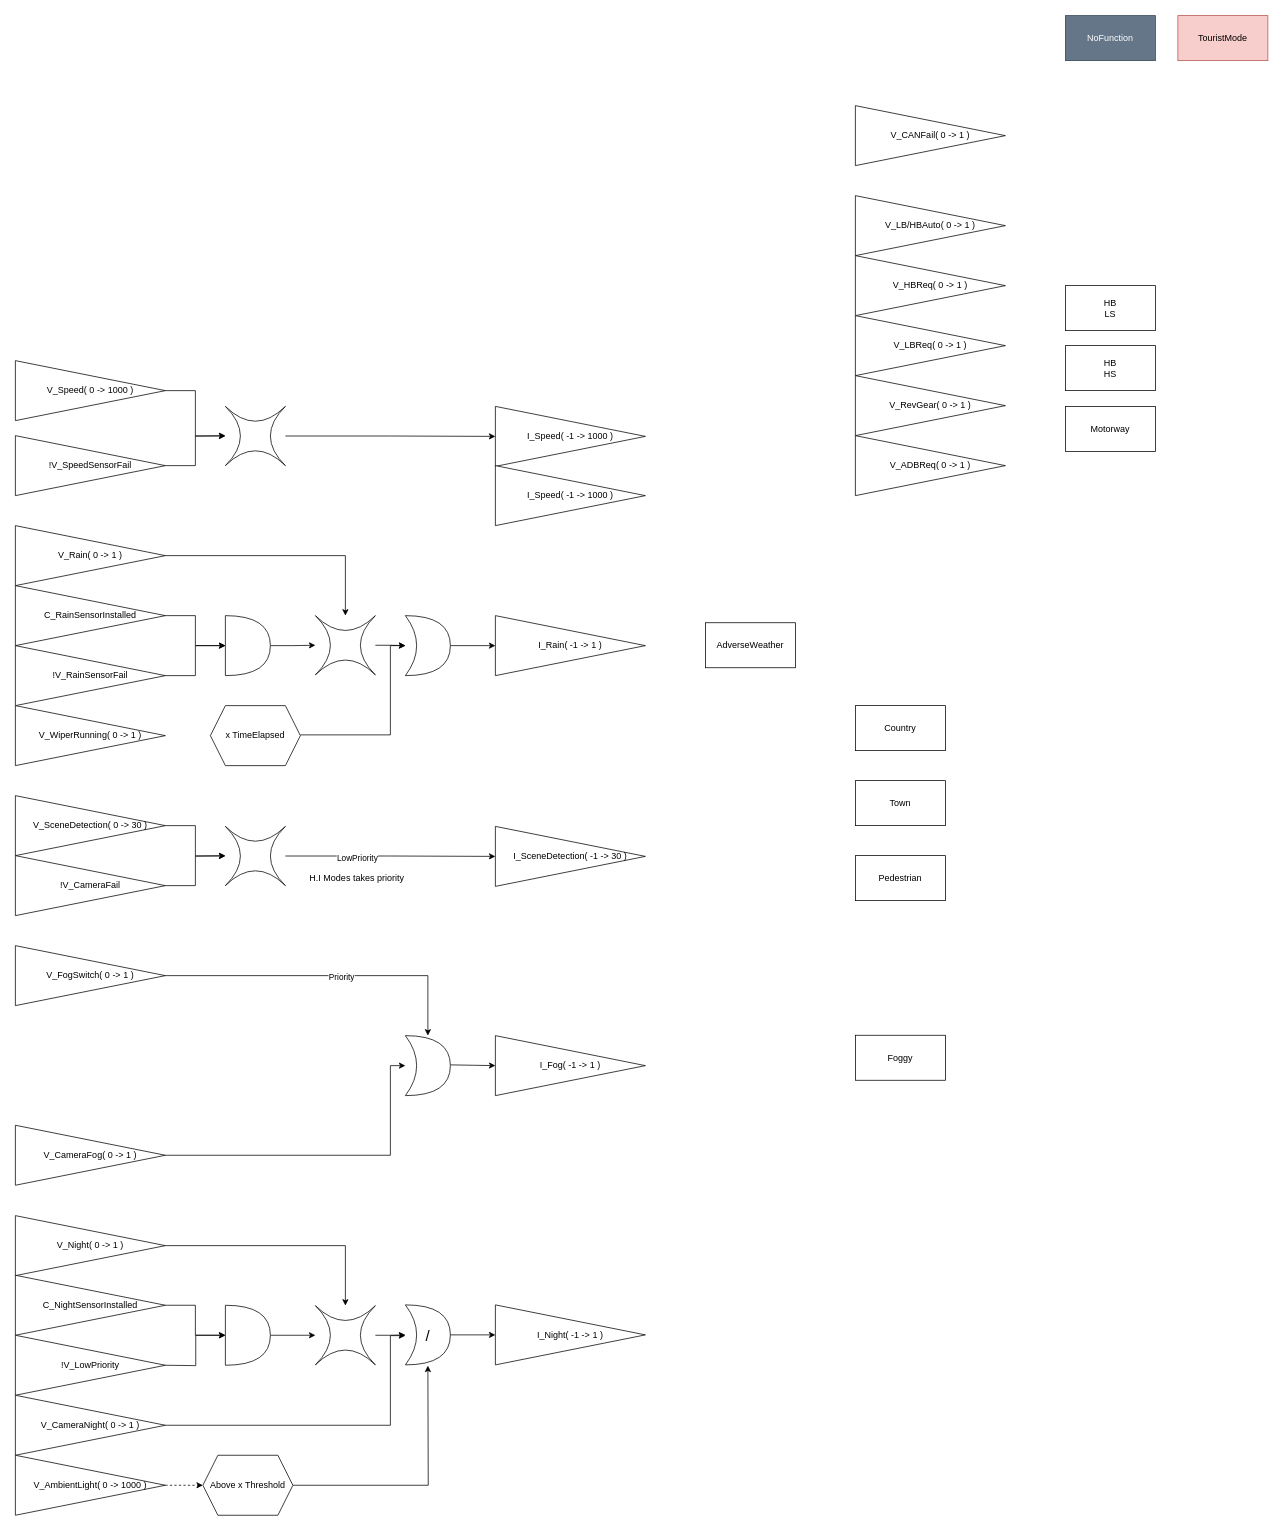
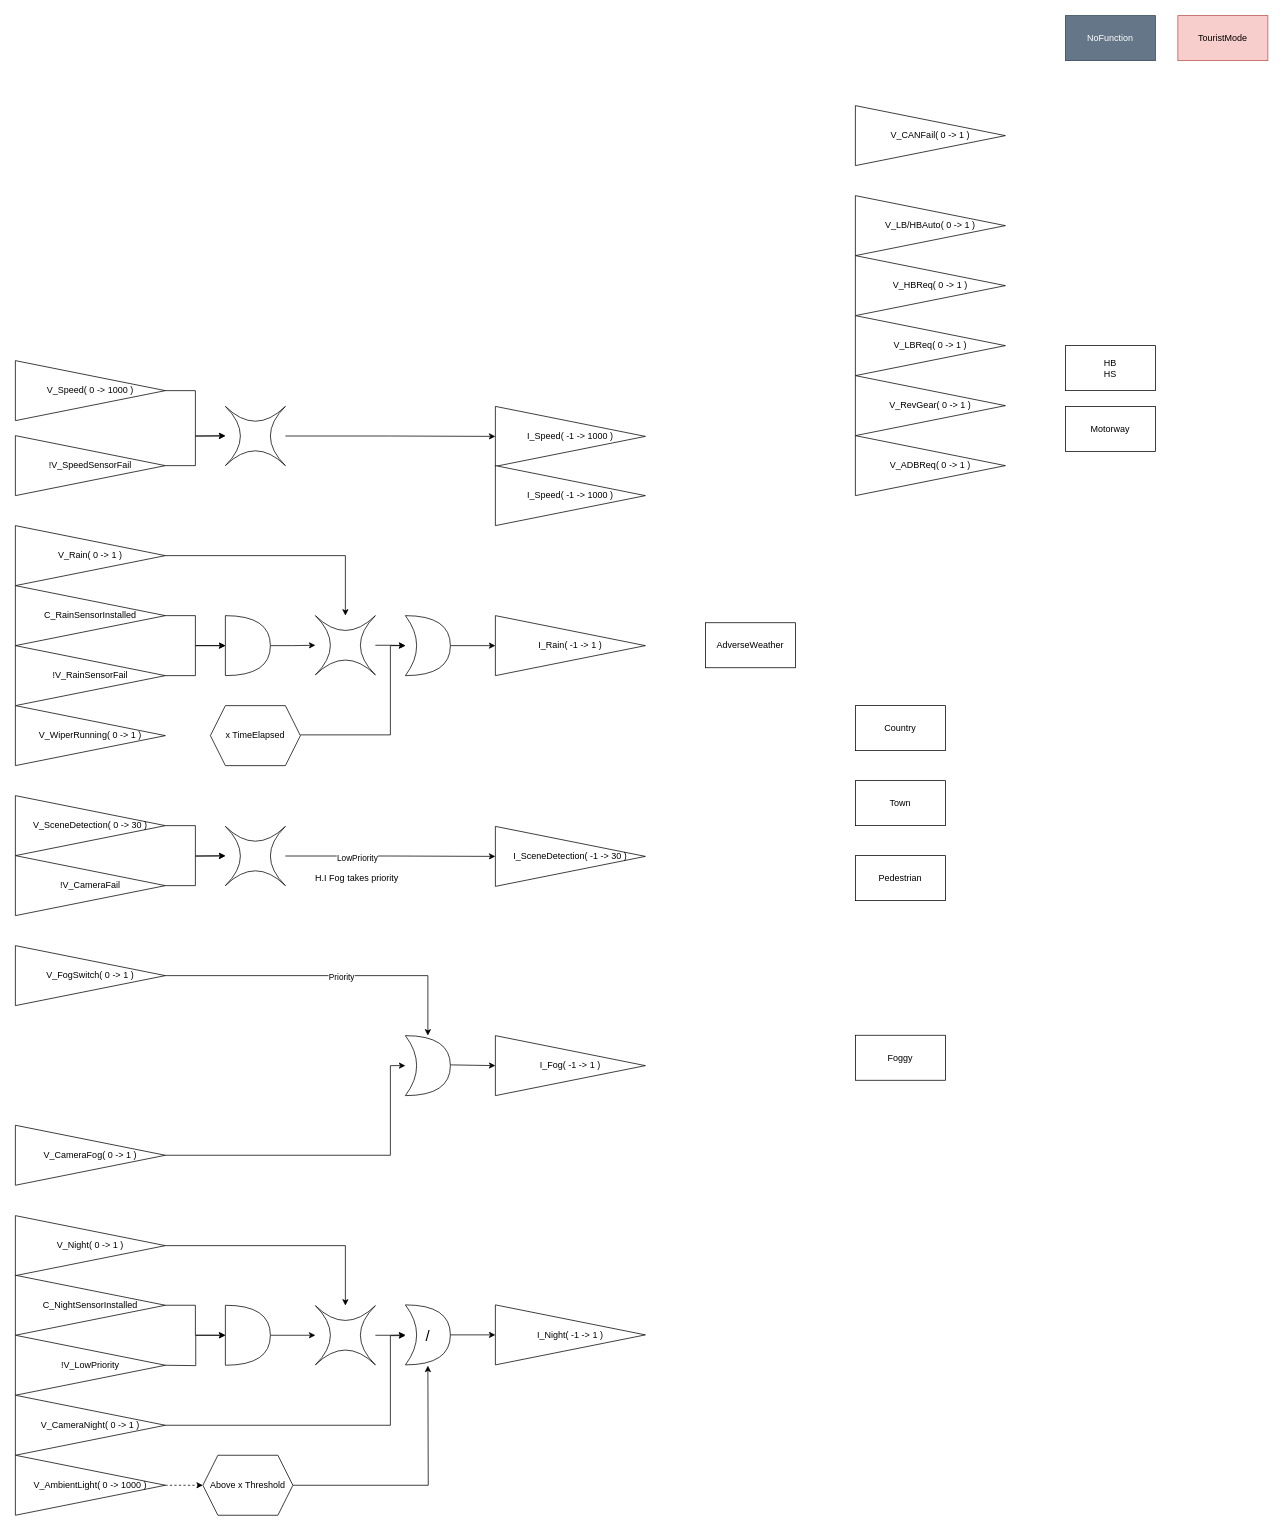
- <mxCell id="10" value="HB&lt;div&gt;&lt;span style=&quot;background-color: transparent; color: light-dark(rgb(0, 0, 0), rgb(255, 255, 255));&quot;&gt;LS&lt;/span&gt;&lt;/div&gt;" style="rounded=0;whiteSpace=wrap;html=1;" parent="1" vertex="1"><mxGeometry x="1420" y="380" width="120" height="60" as="geometry" /></mxCell>
- <mxCell id="76" value="H.I Modes takes priority" style="text;html=1;align=center;verticalAlign=middle;resizable=0;points=[];autosize=1;strokeColor=none;fillColor=none;" vertex="1" parent="1"><mxGeometry x="400" y="1155" width="150" height="30" as="geometry" /></mxCell>
+ <mxCell id="76" value="H.I Fog takes priority" style="text;html=1;align=center;verticalAlign=middle;resizable=0;points=[];autosize=1;strokeColor=none;fillColor=none;" vertex="1" parent="1"><mxGeometry x="400" y="1155" width="150" height="30" as="geometry" /></mxCell>
